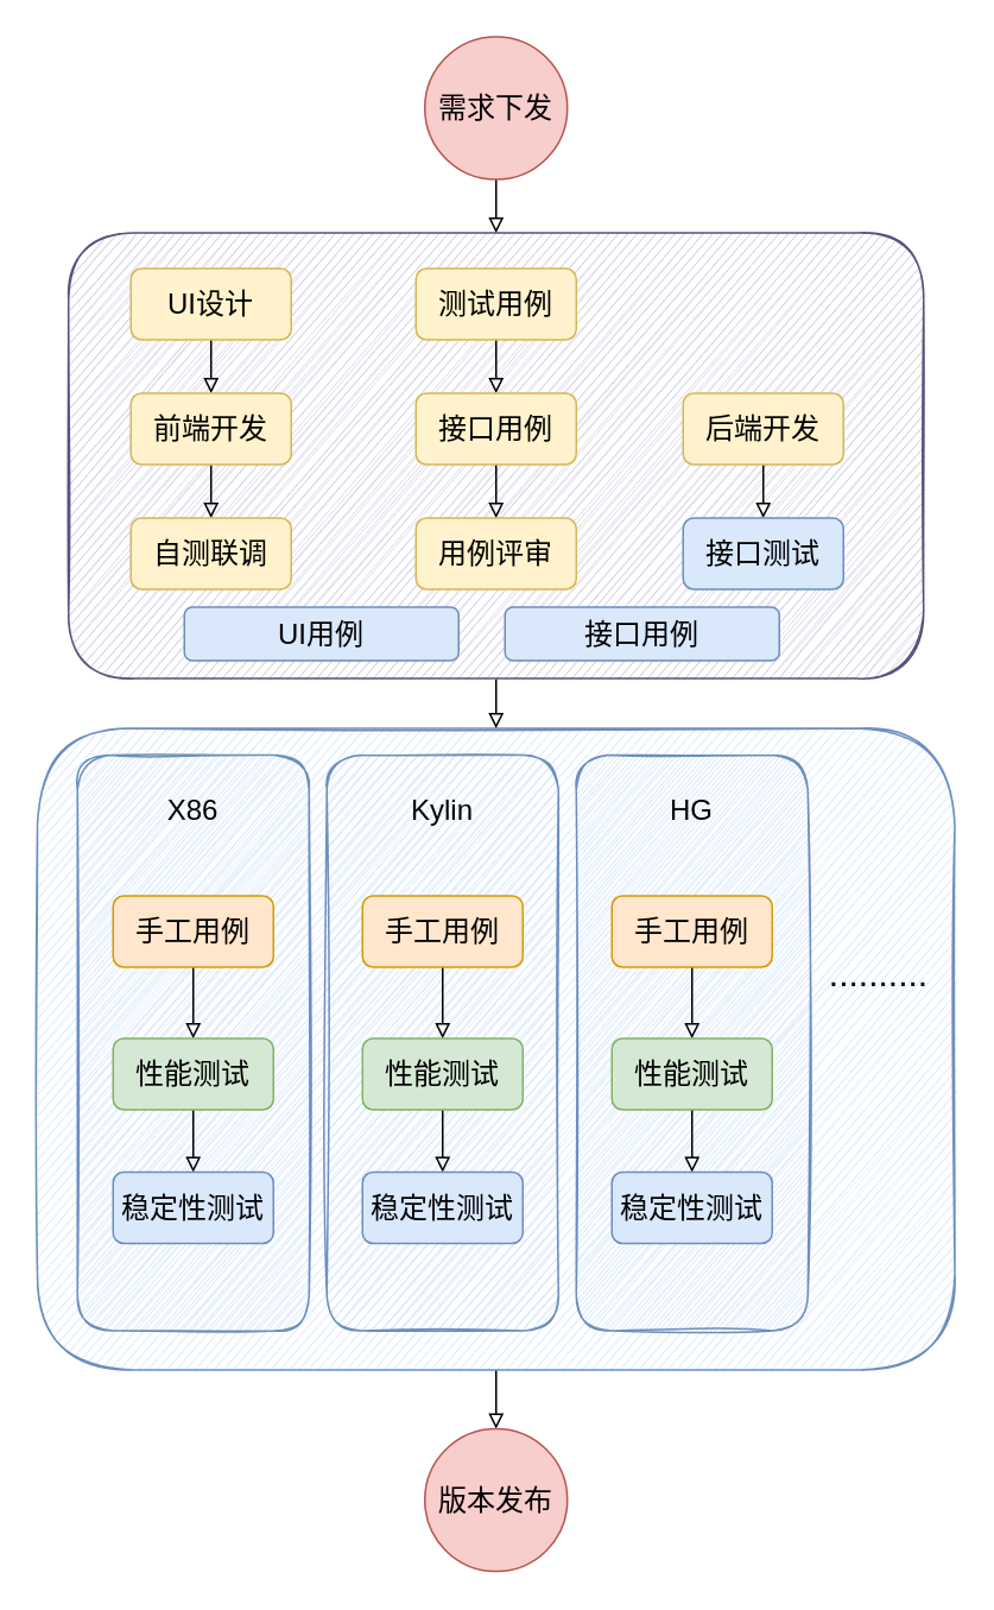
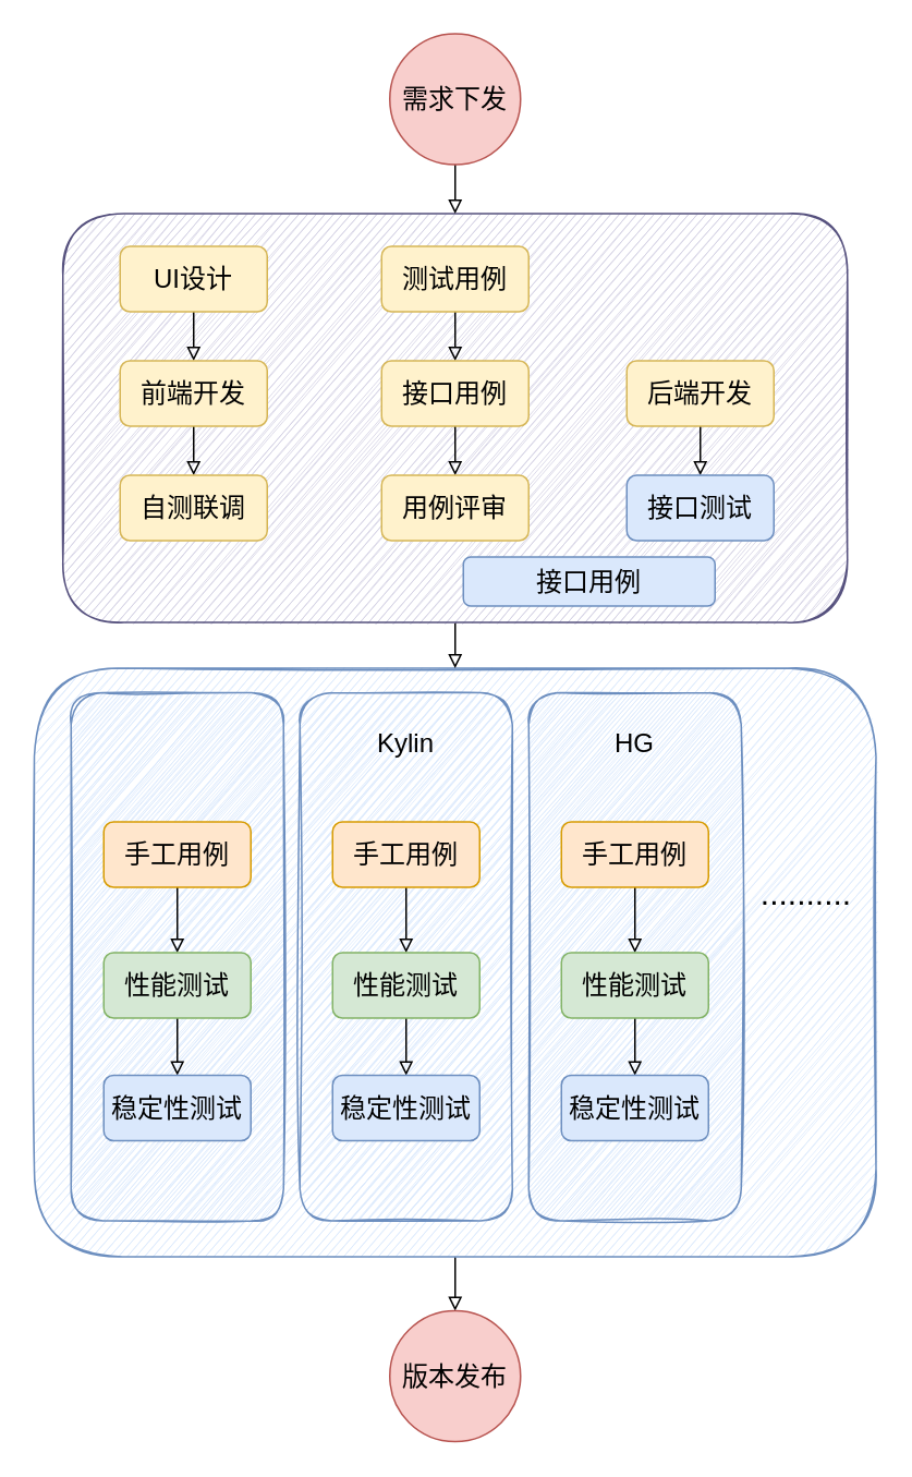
- <mxCell id="45" value="UI用例" style="rounded=1;whiteSpace=wrap;html=1;fontSize=16;fillColor=#dae8fc;strokeColor=#6c8ebf;" vertex="1" parent="1"><mxGeometry x="103" y="340" width="154" height="30" as="geometry" /></mxCell>
- <mxCell id="25" value="X86" style="text;html=1;strokeColor=none;fillColor=none;align=center;verticalAlign=middle;whiteSpace=wrap;rounded=0;fontSize=16;" vertex="1" parent="1"><mxGeometry x="78" y="439" width="60" height="30" as="geometry" /></mxCell>
